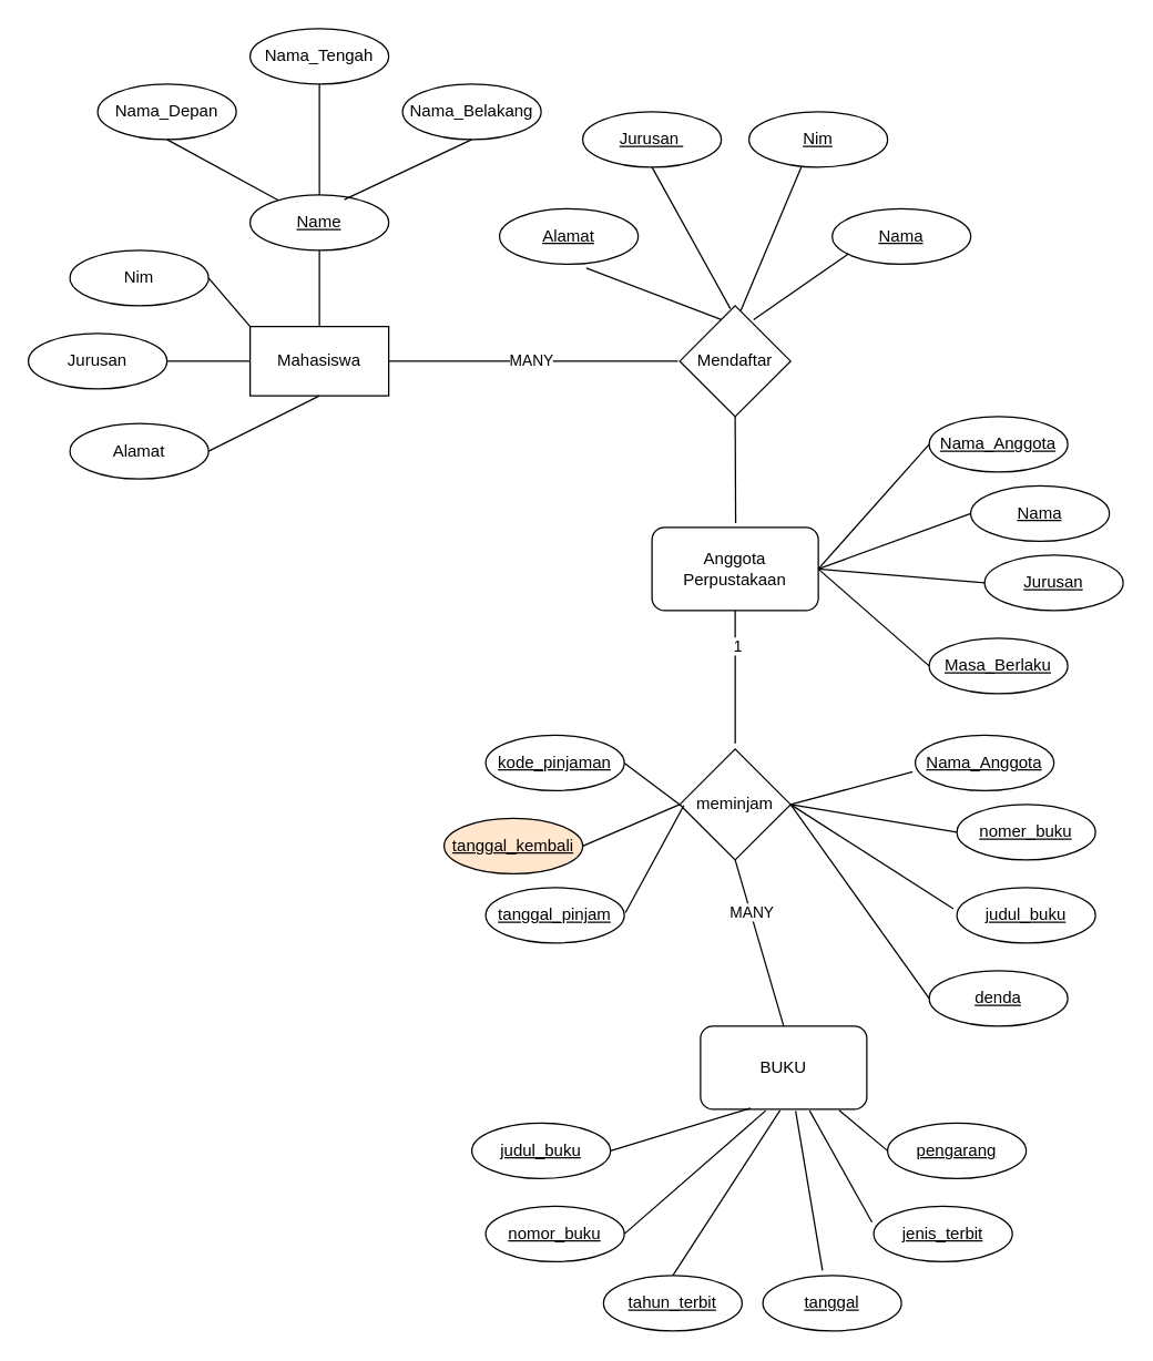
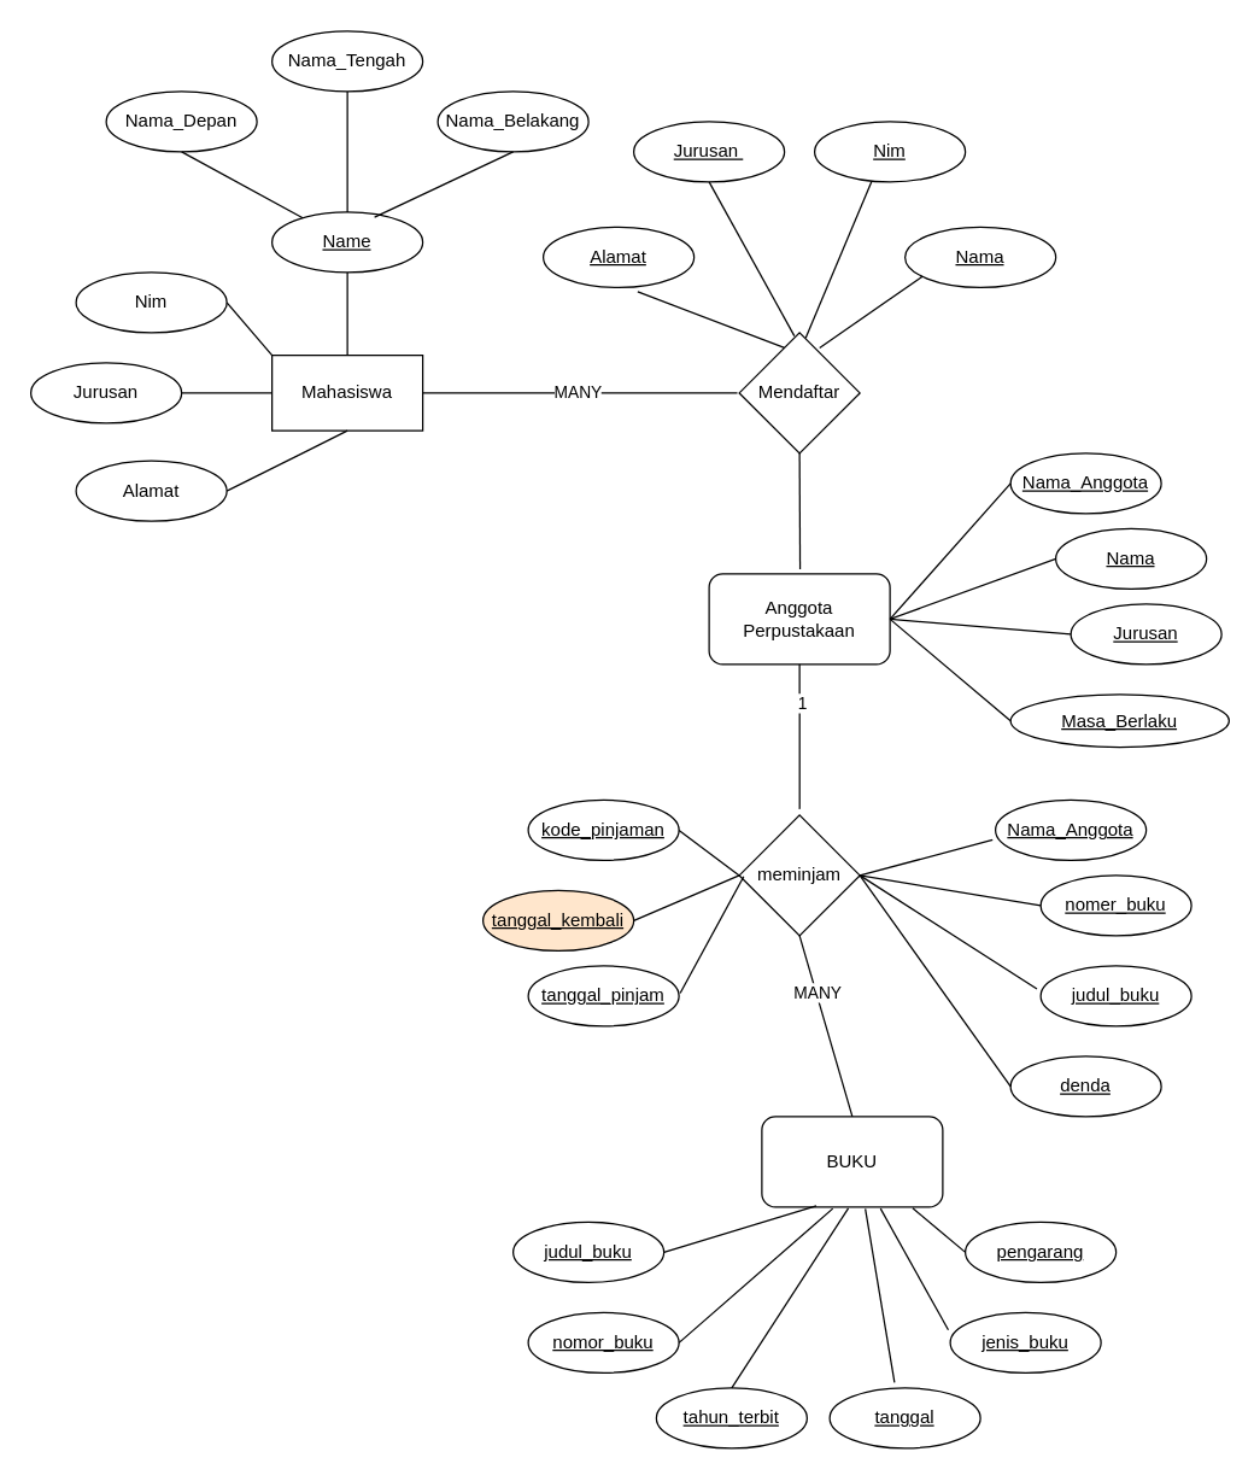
- <mxCell id="33" value="Masa_Berlaku" style="ellipse;whiteSpace=wrap;html=1;align=center;fontStyle=4;" vertex="1" parent="1"><mxGeometry x="670" y="460" width="100" height="40" as="geometry" /></mxCell>
+ <mxCell id="33" value="Masa_Berlaku" style="ellipse;whiteSpace=wrap;html=1;align=center;fontStyle=4;" vertex="1" parent="1"><mxGeometry x="670" y="460" width="145" height="35" as="geometry" /></mxCell>
- <mxCell id="62" value="jenis_terbit" style="ellipse;whiteSpace=wrap;html=1;align=center;fontStyle=4;" vertex="1" parent="1"><mxGeometry x="630" y="870" width="100" height="40" as="geometry" /></mxCell>
+ <mxCell id="62" value="jenis_buku" style="ellipse;whiteSpace=wrap;html=1;align=center;fontStyle=4;" vertex="1" parent="1"><mxGeometry x="630" y="870" width="100" height="40" as="geometry" /></mxCell>
